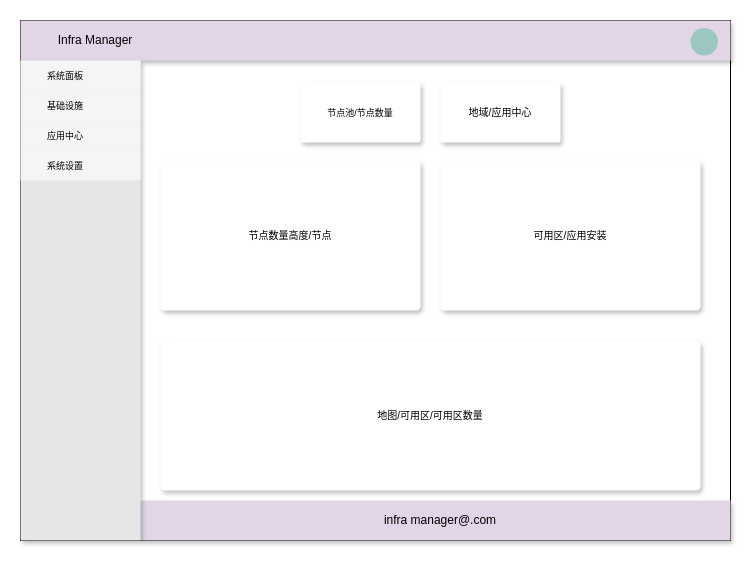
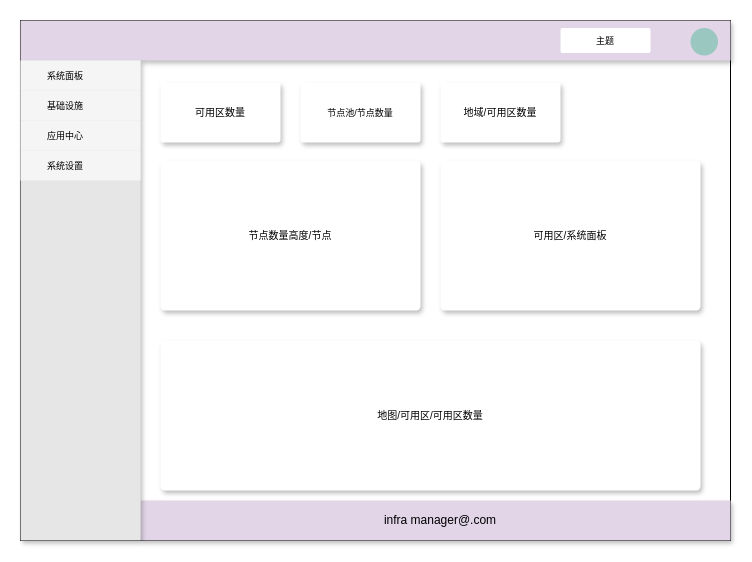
- <mxCell id="19" value="Infra Manager" style="rounded=0;whiteSpace=wrap;html=1;strokeColor=none;opacity=0;" parent="1" vertex="1"><mxGeometry x="50" y="20" width="90" height="40" as="geometry" /></mxCell>
+ <mxCell id="20" value="&lt;font style=&quot;font-size: 9px;&quot;&gt;主题&lt;/font&gt;" style="rounded=1;whiteSpace=wrap;html=1;strokeColor=none;fillColor=default;absoluteArcSize=0;arcSize=7;" parent="1" vertex="1"><mxGeometry x="560" y="27.5" width="90" height="25" as="geometry" /></mxCell>
+ <mxCell id="18" value="&lt;font size=&quot;1&quot;&gt;可用区数量&lt;/font&gt;" style="rounded=1;whiteSpace=wrap;html=1;strokeColor=none;shadow=1;arcSize=4;" parent="1" vertex="1"><mxGeometry x="160" y="82" width="120" height="60" as="geometry" /></mxCell>
- <mxCell id="22" value="&lt;font size=&quot;1&quot;&gt;地域/应用中心&lt;/font&gt;" style="rounded=1;whiteSpace=wrap;html=1;strokeColor=none;shadow=1;arcSize=4;" parent="1" vertex="1"><mxGeometry x="440" y="82" width="120" height="60" as="geometry" /></mxCell>
+ <mxCell id="22" value="&lt;font size=&quot;1&quot;&gt;地域/可用区数量&lt;/font&gt;" style="rounded=1;whiteSpace=wrap;html=1;strokeColor=none;shadow=1;arcSize=4;" parent="1" vertex="1"><mxGeometry x="440" y="82" width="120" height="60" as="geometry" /></mxCell>
- <mxCell id="25" value="&lt;font size=&quot;1&quot;&gt;可用区/应用安装&lt;/font&gt;" style="rounded=1;whiteSpace=wrap;html=1;strokeColor=none;shadow=1;arcSize=3;" parent="1" vertex="1"><mxGeometry x="440" y="160" width="260" height="150" as="geometry" /></mxCell>
+ <mxCell id="25" value="&lt;font size=&quot;1&quot;&gt;可用区/系统面板&lt;/font&gt;" style="rounded=1;whiteSpace=wrap;html=1;strokeColor=none;shadow=1;arcSize=3;" parent="1" vertex="1"><mxGeometry x="440" y="160" width="260" height="150" as="geometry" /></mxCell>
